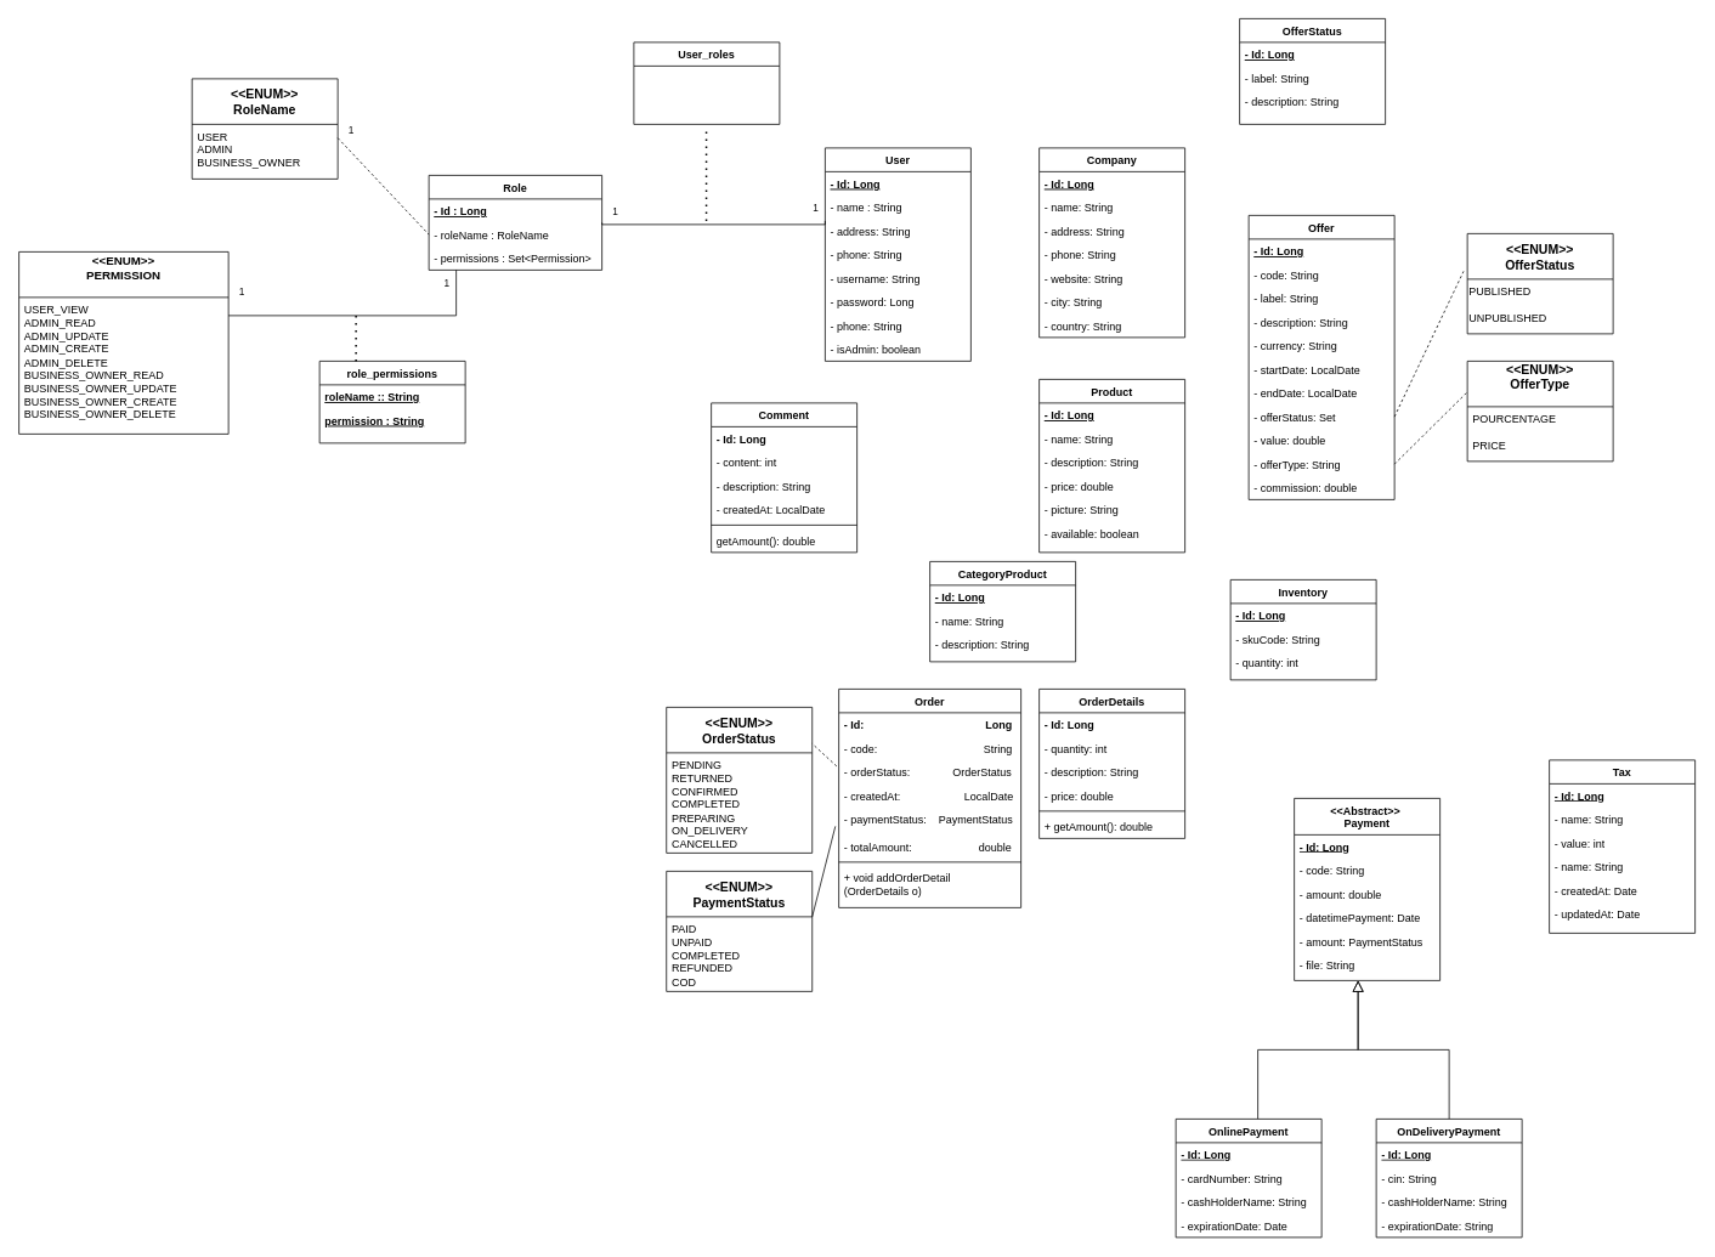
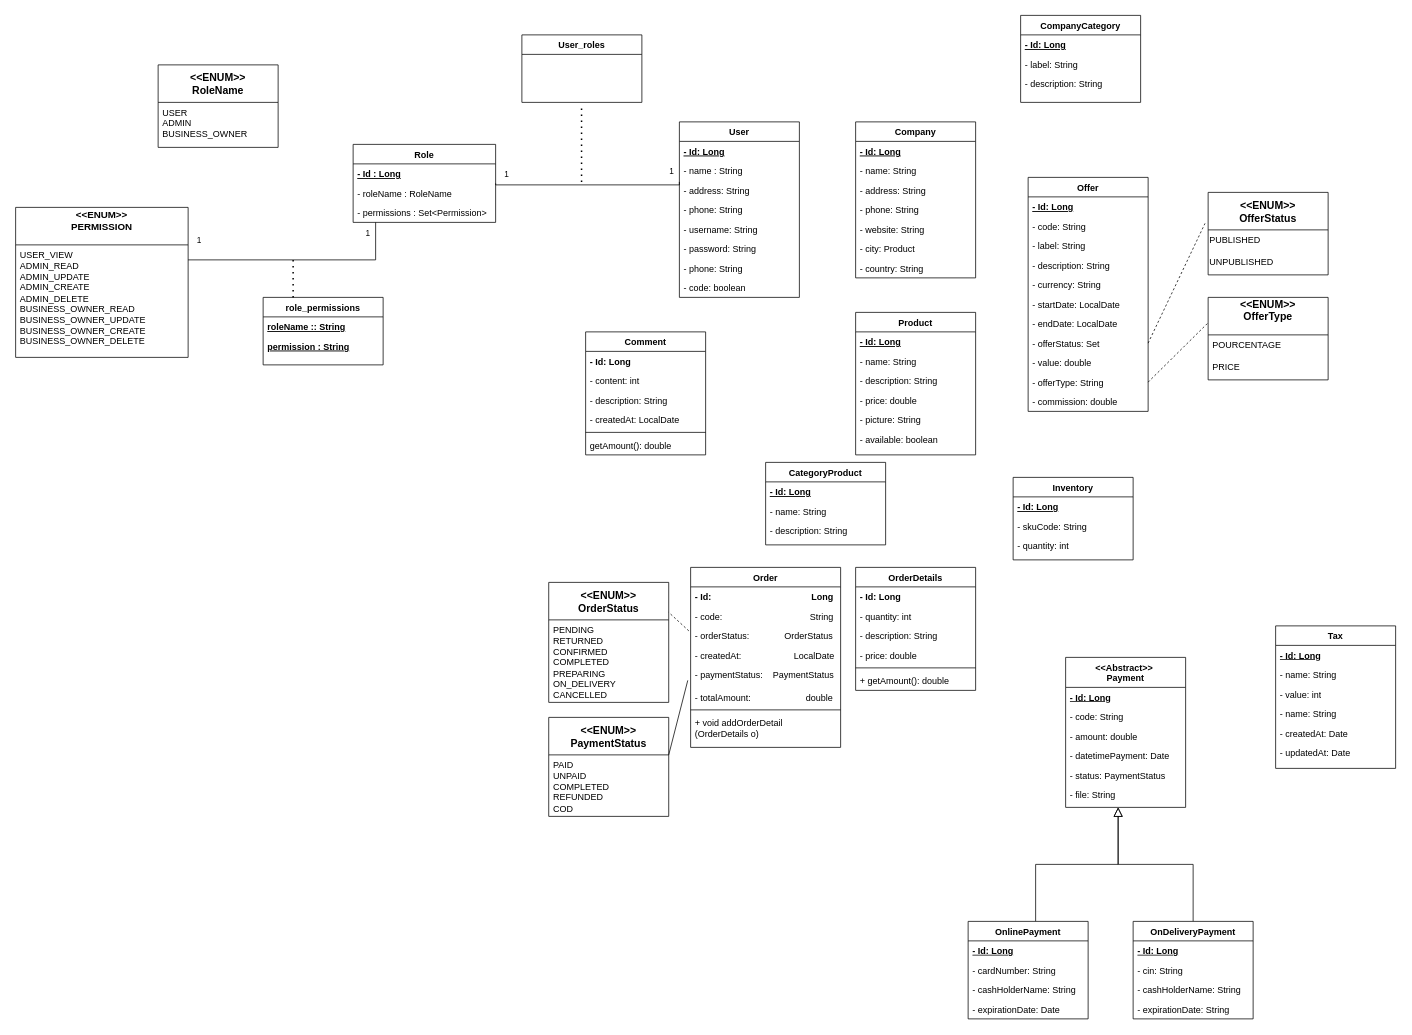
- <mxCell id="40" value="OfferStatus&#10;" style="swimlane;fontStyle=1;align=center;verticalAlign=top;childLayout=stackLayout;horizontal=1;startSize=26;horizontalStack=0;resizeParent=1;resizeLast=0;collapsible=1;marginBottom=0;rounded=0;shadow=0;strokeWidth=1;" parent="1" vertex="1"><mxGeometry x="1360" y="20" width="160" height="116" as="geometry"><mxRectangle x="550" y="140" width="160" height="26" as="alternateBounds" /></mxGeometry></mxCell>
+ <mxCell id="40" value="CompanyCategory&#10;" style="swimlane;fontStyle=1;align=center;verticalAlign=top;childLayout=stackLayout;horizontal=1;startSize=26;horizontalStack=0;resizeParent=1;resizeLast=0;collapsible=1;marginBottom=0;rounded=0;shadow=0;strokeWidth=1;" parent="1" vertex="1"><mxGeometry x="1360" y="20" width="160" height="116" as="geometry"><mxRectangle x="550" y="140" width="160" height="26" as="alternateBounds" /></mxGeometry></mxCell>
- <mxCell id="29" value="" style="endArrow=none;endFill=0;html=1;align=left;verticalAlign=top;rounded=0;dashed=1;entryX=0;entryY=0.5;entryDx=0;entryDy=0;exitX=1;exitY=0.25;exitDx=0;exitDy=0;" parent="1" source="22" target="17" edge="1"><mxGeometry x="-1" relative="1" as="geometry"><mxPoint x="370" y="117" as="sourcePoint" /><mxPoint x="480" y="256" as="targetPoint" /></mxGeometry></mxCell>
- <mxCell id="30" value="1" style="edgeLabel;resizable=0;html=1;align=left;verticalAlign=bottom;" parent="29" connectable="0" vertex="1"><mxGeometry x="-1" relative="1" as="geometry"><mxPoint x="10" as="offset" /></mxGeometry></mxCell>
- <mxCell id="9" value="- password: Long" style="text;align=left;verticalAlign=top;spacingLeft=4;spacingRight=4;overflow=hidden;rotatable=0;points=[[0,0.5],[1,0.5]];portConstraint=eastwest;rounded=0;shadow=0;html=0;" parent="3" vertex="1"><mxGeometry y="156" width="160" height="26" as="geometry" /></mxCell>
+ <mxCell id="9" value="- password: String" style="text;align=left;verticalAlign=top;spacingLeft=4;spacingRight=4;overflow=hidden;rotatable=0;points=[[0,0.5],[1,0.5]];portConstraint=eastwest;rounded=0;shadow=0;html=0;" parent="3" vertex="1"><mxGeometry y="156" width="160" height="26" as="geometry" /></mxCell>
- <mxCell id="38" value="- city: String" style="text;align=left;verticalAlign=top;spacingLeft=4;spacingRight=4;overflow=hidden;rotatable=0;points=[[0,0.5],[1,0.5]];portConstraint=eastwest;rounded=0;shadow=0;html=0;" parent="32" vertex="1"><mxGeometry y="156" width="160" height="26" as="geometry" /></mxCell>
+ <mxCell id="38" value="- city: Product" style="text;align=left;verticalAlign=top;spacingLeft=4;spacingRight=4;overflow=hidden;rotatable=0;points=[[0,0.5],[1,0.5]];portConstraint=eastwest;rounded=0;shadow=0;html=0;" parent="32" vertex="1"><mxGeometry y="156" width="160" height="26" as="geometry" /></mxCell>
- <mxCell id="11" value="- isAdmin: boolean" style="text;align=left;verticalAlign=top;spacingLeft=4;spacingRight=4;overflow=hidden;rotatable=0;points=[[0,0.5],[1,0.5]];portConstraint=eastwest;rounded=0;shadow=0;html=0;" parent="3" vertex="1"><mxGeometry y="208" width="160" height="26" as="geometry" /></mxCell>
+ <mxCell id="11" value="- code: boolean" style="text;align=left;verticalAlign=top;spacingLeft=4;spacingRight=4;overflow=hidden;rotatable=0;points=[[0,0.5],[1,0.5]];portConstraint=eastwest;rounded=0;shadow=0;html=0;" parent="3" vertex="1"><mxGeometry y="208" width="160" height="26" as="geometry" /></mxCell>
- <mxCell id="119" value="- amount: PaymentStatus" style="text;strokeColor=none;fillColor=none;align=left;verticalAlign=top;spacingLeft=4;spacingRight=4;overflow=hidden;rotatable=0;points=[[0,0.5],[1,0.5]];portConstraint=eastwest;whiteSpace=wrap;html=1;" parent="114" vertex="1"><mxGeometry y="144" width="160" height="26" as="geometry" /></mxCell>
+ <mxCell id="119" value="- status: PaymentStatus" style="text;strokeColor=none;fillColor=none;align=left;verticalAlign=top;spacingLeft=4;spacingRight=4;overflow=hidden;rotatable=0;points=[[0,0.5],[1,0.5]];portConstraint=eastwest;whiteSpace=wrap;html=1;" parent="114" vertex="1"><mxGeometry y="144" width="160" height="26" as="geometry" /></mxCell>
